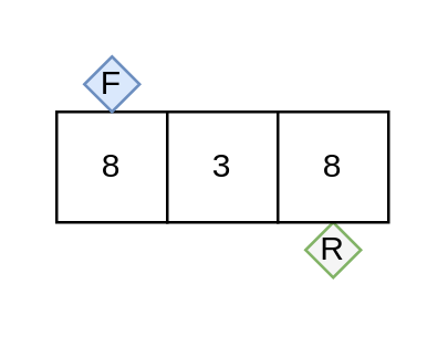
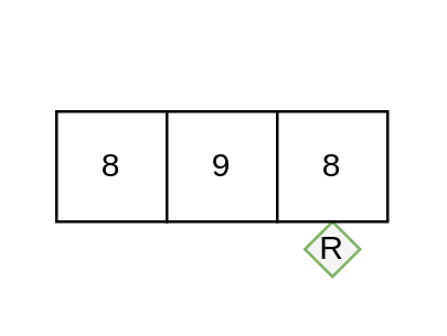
- <mxCell id="4" value="F" style="rhombus;whiteSpace=wrap;html=1;fillColor=#dae8fc;strokeColor=#6c8ebf;" parent="1" vertex="1"><mxGeometry x="30" y="20" width="20" height="20" as="geometry" /></mxCell>
- <mxCell id="3" value="3" style="rounded=0;whiteSpace=wrap;html=1;" parent="1" vertex="1"><mxGeometry x="60" y="40" width="40" height="40" as="geometry" /></mxCell>
+ <mxCell id="3" value="9" style="rounded=0;whiteSpace=wrap;html=1;" parent="1" vertex="1"><mxGeometry x="60" y="40" width="40" height="40" as="geometry" /></mxCell>
